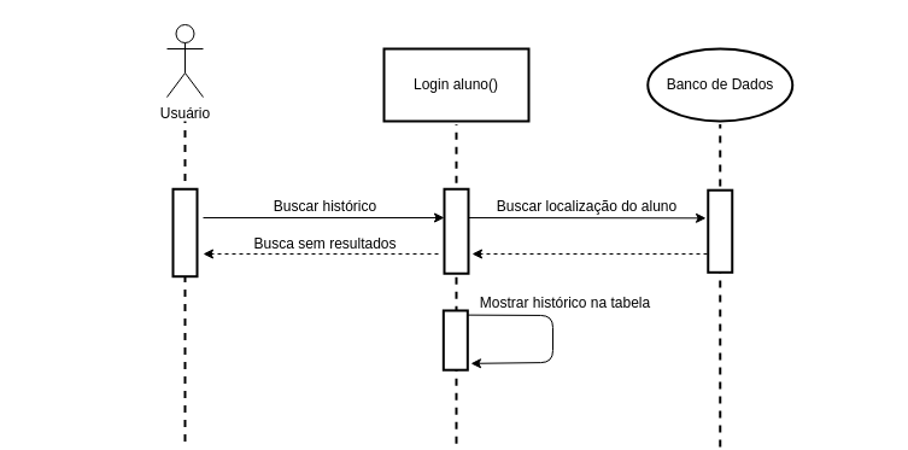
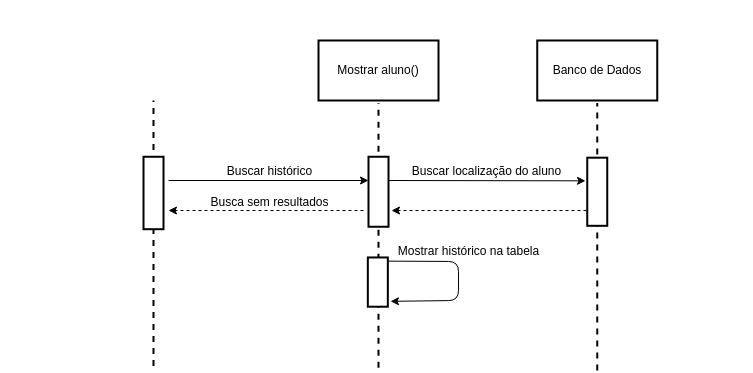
- <mxCell id="2" value="Usuário" style="shape=umlActor;verticalLabelPosition=bottom;labelBackgroundColor=#ffffff;verticalAlign=top;html=1;outlineConnect=0;" parent="1" vertex="1"><mxGeometry x="138" y="20" width="30" height="60" as="geometry" /></mxCell>
- <mxCell id="5" value="Login aluno()" style="rounded=0;whiteSpace=wrap;html=1;strokeWidth=2;" parent="1" vertex="1"><mxGeometry x="318" y="40" width="120" height="60" as="geometry" /></mxCell>
+ <mxCell id="5" value="Mostrar aluno()" style="rounded=0;whiteSpace=wrap;html=1;strokeWidth=2;" parent="1" vertex="1"><mxGeometry x="318" y="40" width="120" height="60" as="geometry" /></mxCell>
- <mxCell id="12" value="Banco de Dados" style="ellipse;whiteSpace=wrap;html=1;strokeWidth=2;" parent="1" vertex="1"><mxGeometry x="536.75" y="40" width="120" height="60" as="geometry" /></mxCell>
+ <mxCell id="12" value="Banco de Dados" style="rounded=0;whiteSpace=wrap;html=1;strokeWidth=2;" parent="1" vertex="1"><mxGeometry x="536.75" y="40" width="120" height="60" as="geometry" /></mxCell>
